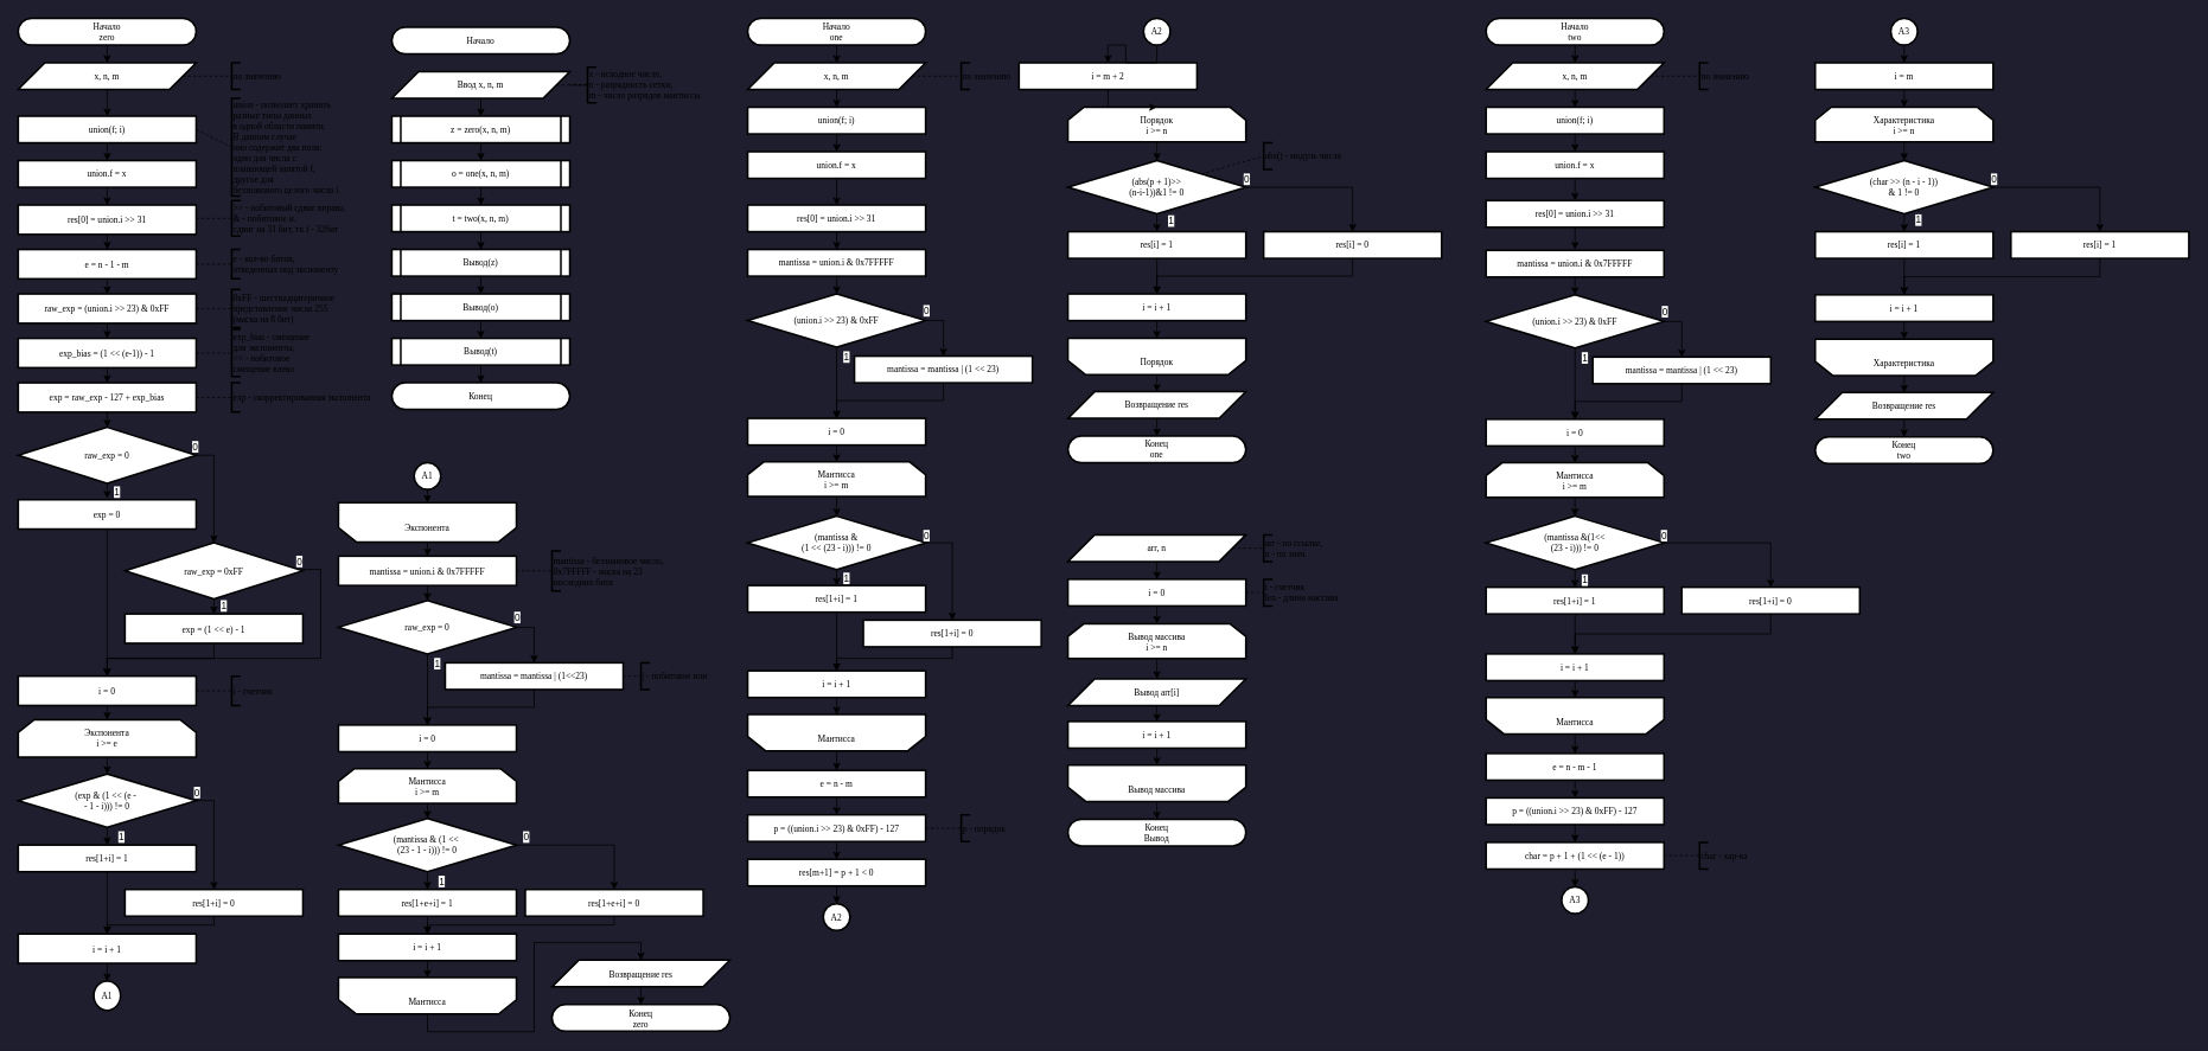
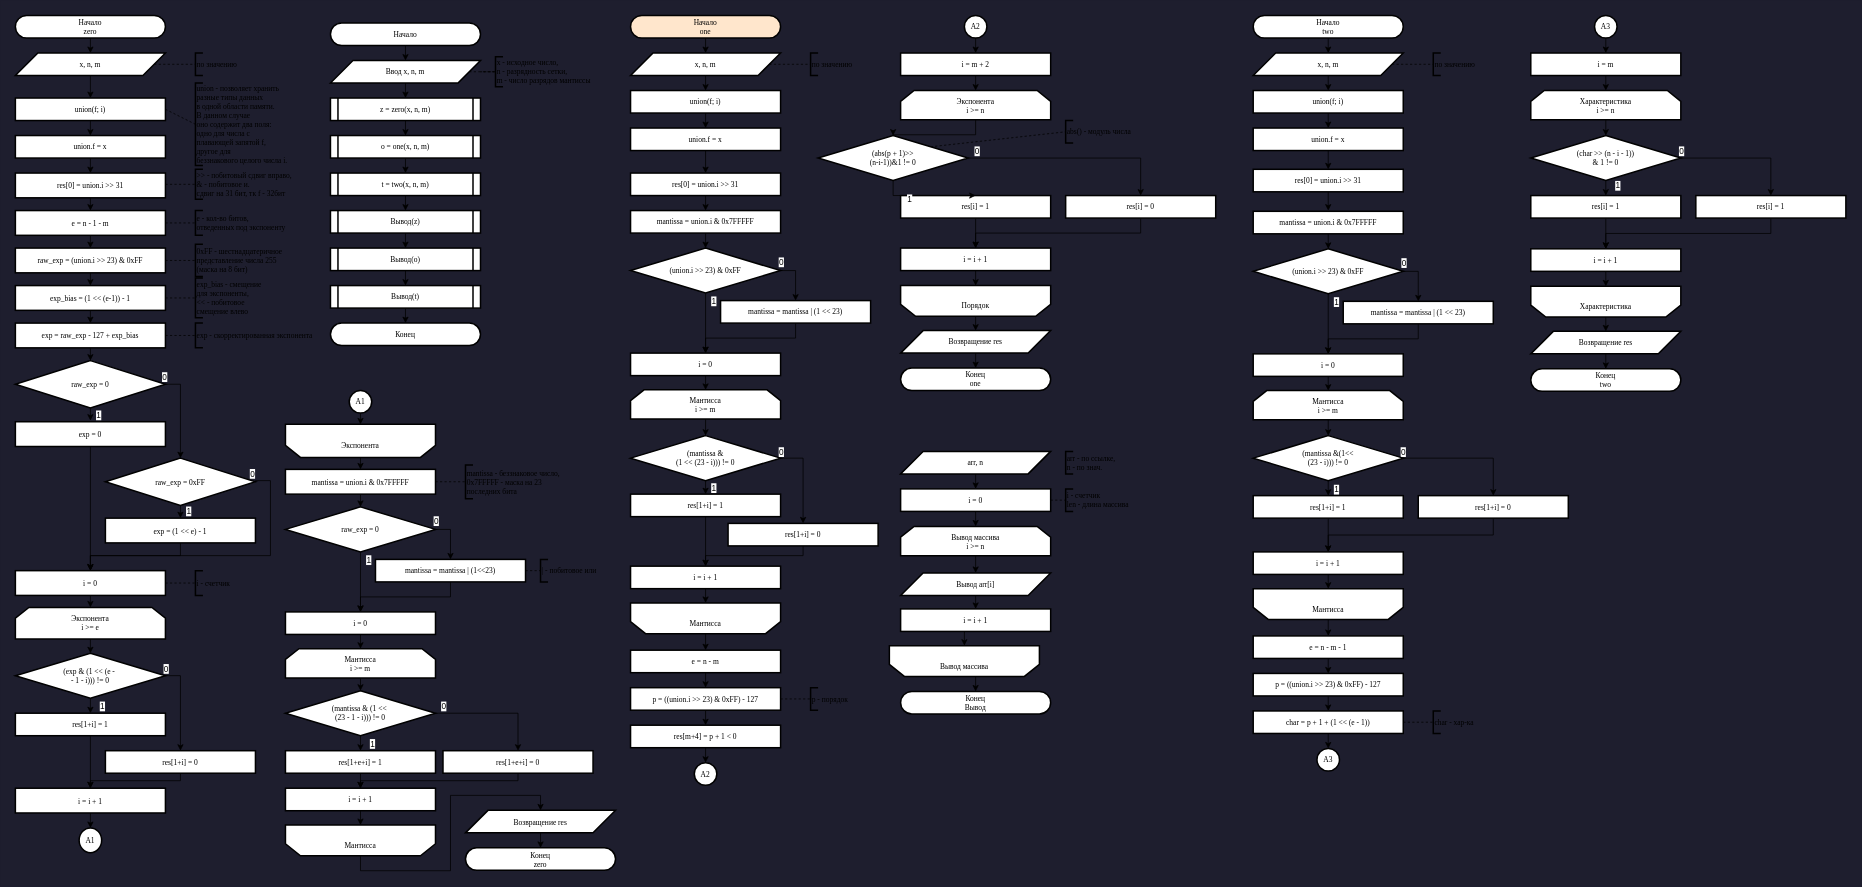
- <mxCell id="98" value="Начало&lt;div&gt;one&lt;/div&gt;" style="rounded=1;whiteSpace=wrap;html=1;arcSize=50;container=0;strokeWidth=2;fontFamily=JetBrains Mono;fontSize=10;" parent="1" vertex="1"><mxGeometry x="840" y="20" width="200" height="30" as="geometry" /></mxCell>
+ <mxCell id="98" value="Начало&lt;div&gt;one&lt;/div&gt;" style="rounded=1;whiteSpace=wrap;html=1;arcSize=50;container=0;strokeWidth=2;fontFamily=JetBrains Mono;fontSize=10;fillColor=#ffe6cc;" parent="1" vertex="1"><mxGeometry x="840" y="20" width="200" height="30" as="geometry" /></mxCell>
+ <mxCell id="2" style="edgeStyle=orthogonalEdgeStyle;rounded=0;orthogonalLoop=1;jettySize=auto;html=1;exitX=0.5;exitY=1;exitDx=0;exitDy=0;entryX=0.5;entryY=0;entryDx=0;entryDy=0;" parent="1" source="3" target="6" edge="1"><mxGeometry relative="1" as="geometry" /></mxCell>
- <mxCell id="139" value="i = m + 2" style="rounded=0;whiteSpace=wrap;html=1;strokeWidth=2;fontFamily=JetBrains Mono;fontSize=10;" parent="1" vertex="1"><mxGeometry x="1145" y="70" width="200" height="30" as="geometry" /></mxCell>
+ <mxCell id="139" value="i = m + 2" style="rounded=0;whiteSpace=wrap;html=1;strokeWidth=2;fontFamily=JetBrains Mono;fontSize=10;" parent="1" vertex="1"><mxGeometry x="1200" y="70" width="200" height="30" as="geometry" /></mxCell>
- <mxCell id="137" value="&lt;div style=&quot;font-size: 10px;&quot;&gt;Порядок&lt;/div&gt;&lt;div style=&quot;font-size: 10px;&quot;&gt;i &amp;gt;= n&lt;/div&gt;" style="shape=loopLimit;whiteSpace=wrap;html=1;size=18;direction=east;strokeWidth=2;fontFamily=JetBrains Mono;fontSize=10;" parent="1" vertex="1"><mxGeometry x="1200" y="120" width="200" height="39" as="geometry" /></mxCell>
+ <mxCell id="137" value="&lt;div style=&quot;font-size: 10px;&quot;&gt;Экспонента&lt;/div&gt;&lt;div style=&quot;font-size: 10px;&quot;&gt;i &amp;gt;= n&lt;/div&gt;" style="shape=loopLimit;whiteSpace=wrap;html=1;size=18;direction=east;strokeWidth=2;fontFamily=JetBrains Mono;fontSize=10;" parent="1" vertex="1"><mxGeometry x="1200" y="120" width="200" height="39" as="geometry" /></mxCell>
- <mxCell id="264" value="(abs(p + 1)&amp;gt;&amp;gt;&lt;div&gt;(n-i-1))&amp;amp;1 != 0&lt;/div&gt;" style="rhombus;whiteSpace=wrap;html=1;strokeWidth=2;fontFamily=JetBrains Mono;fontSize=10;" vertex="1" parent="1"><mxGeometry x="1200" y="180" width="200" height="60" as="geometry" /></mxCell>
+ <mxCell id="264" value="(abs(p + 1)&amp;gt;&amp;gt;&lt;div&gt;(n-i-1))&amp;amp;1 != 0&lt;/div&gt;" style="rhombus;whiteSpace=wrap;html=1;strokeWidth=2;fontFamily=JetBrains Mono;fontSize=10;" vertex="1" parent="1"><mxGeometry x="1090" y="180" width="200" height="60" as="geometry" /></mxCell>
- <mxCell id="213" style="edgeStyle=orthogonalEdgeStyle;rounded=0;orthogonalLoop=1;jettySize=auto;html=1;exitX=1;exitY=0.5;exitDx=0;exitDy=0;entryX=0;entryY=0.5;entryDx=0;entryDy=0;entryPerimeter=0;dashed=1;endArrow=none;endFill=0;" parent="1" source="211" target="212" edge="1"><mxGeometry relative="1" as="geometry" /></mxCell>
- <mxCell id="215" value="&lt;div style=&quot;font-size: 10px;&quot;&gt;&lt;br style=&quot;font-size: 10px;&quot;&gt;&lt;/div&gt;&lt;div style=&quot;font-size: 10px;&quot;&gt;Вывод массива&lt;/div&gt;" style="shape=loopLimit;whiteSpace=wrap;html=1;size=20;direction=west;strokeWidth=2;fontFamily=JetBrains Mono;fontSize=10;" parent="1" vertex="1"><mxGeometry x="1200" y="860" width="200" height="41" as="geometry" /></mxCell>
+ <mxCell id="215" value="&lt;div style=&quot;font-size: 10px;&quot;&gt;&lt;br style=&quot;font-size: 10px;&quot;&gt;&lt;/div&gt;&lt;div style=&quot;font-size: 10px;&quot;&gt;Вывод массива&lt;/div&gt;" style="shape=loopLimit;whiteSpace=wrap;html=1;size=20;direction=west;strokeWidth=2;fontFamily=JetBrains Mono;fontSize=10;" parent="1" vertex="1"><mxGeometry x="1185" y="860" width="200" height="41" as="geometry" /></mxCell>
- <mxCell id="133" value="res[m+1] = p + 1 &amp;lt; 0" style="rounded=0;whiteSpace=wrap;html=1;strokeWidth=2;fontFamily=JetBrains Mono;fontSize=10;" parent="1" vertex="1"><mxGeometry x="840" y="966" width="200" height="30" as="geometry" /></mxCell>
+ <mxCell id="133" value="res[m+4] = p + 1 &amp;lt; 0" style="rounded=0;whiteSpace=wrap;html=1;strokeWidth=2;fontFamily=JetBrains Mono;fontSize=10;" parent="1" vertex="1"><mxGeometry x="840" y="966" width="200" height="30" as="geometry" /></mxCell>
